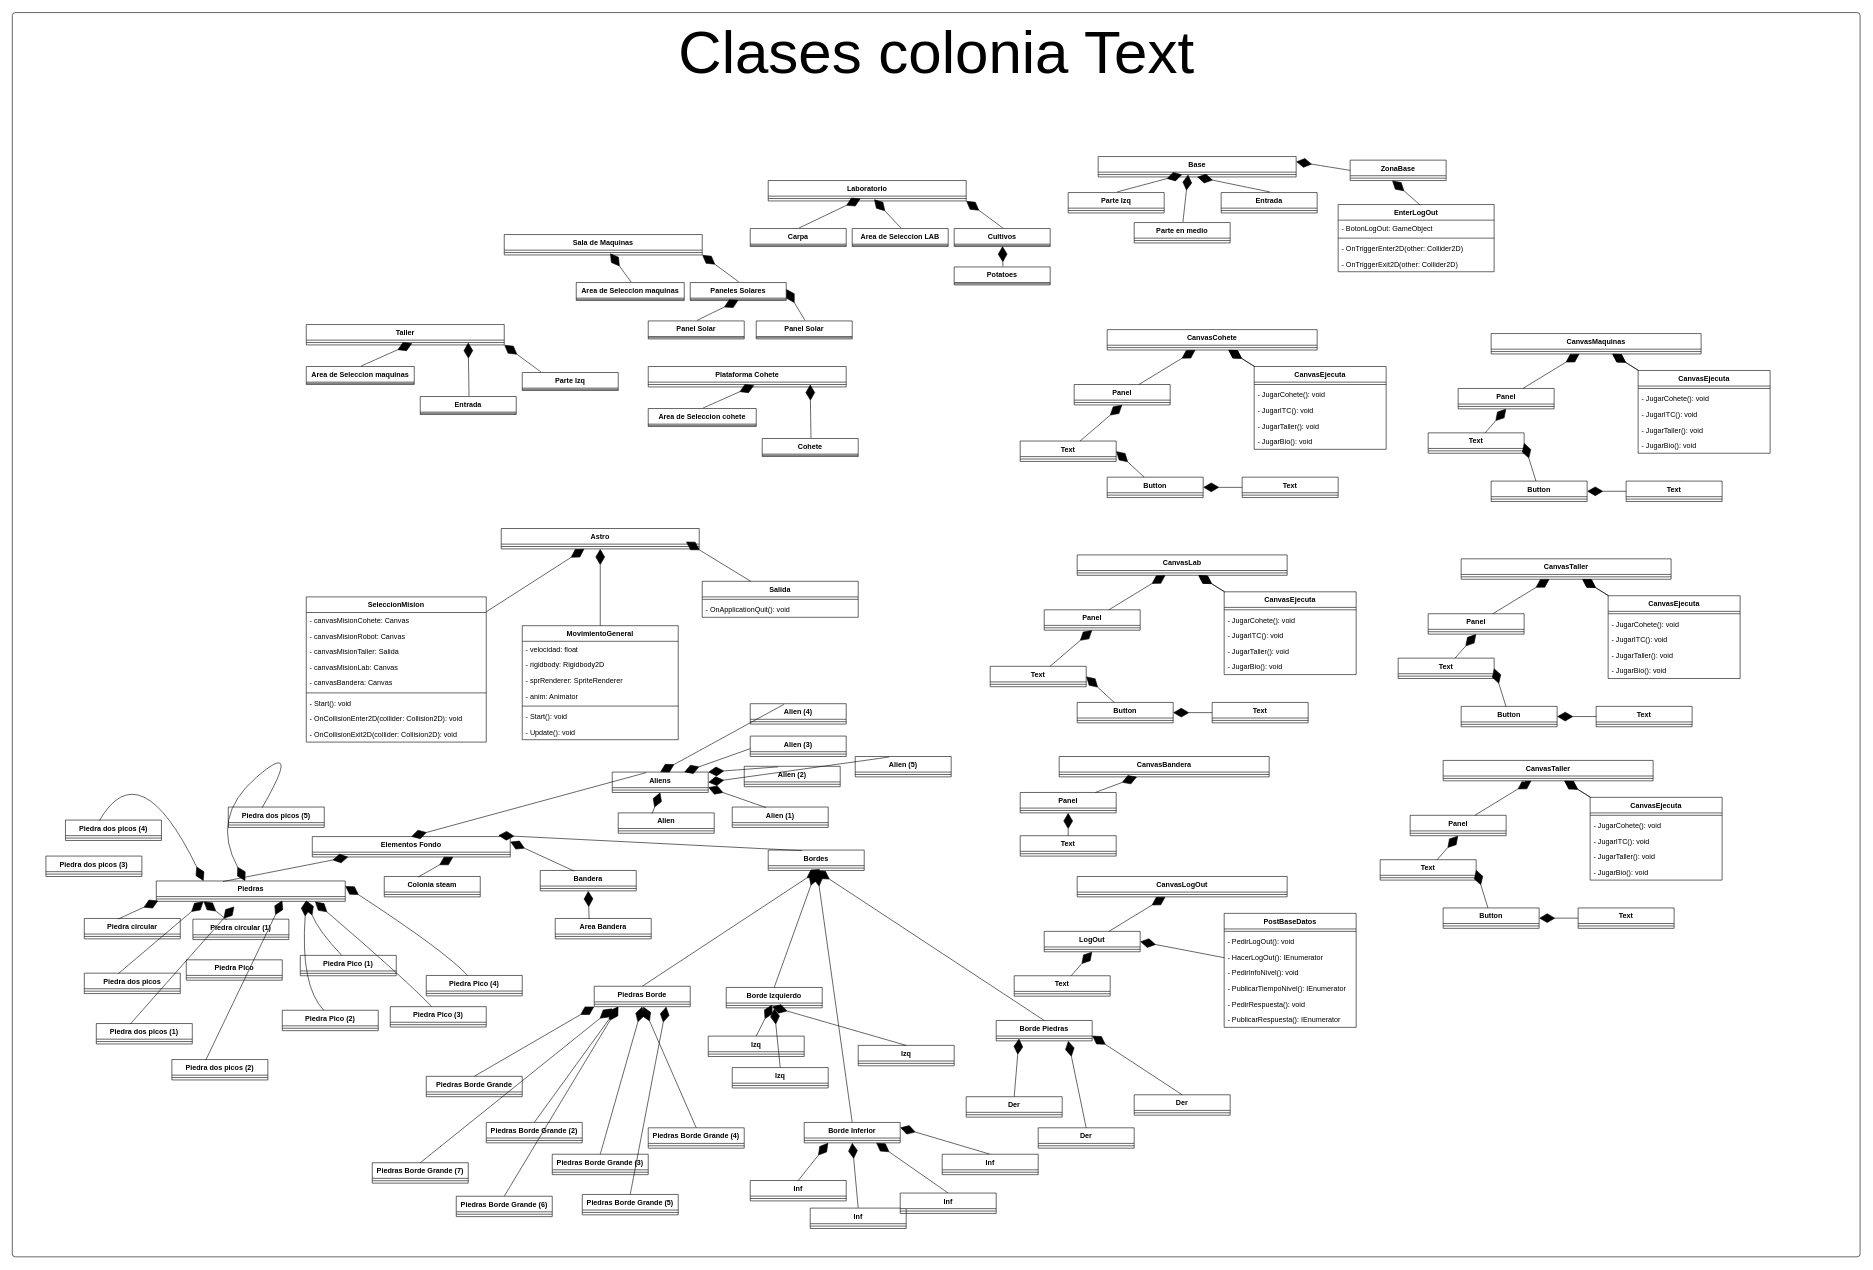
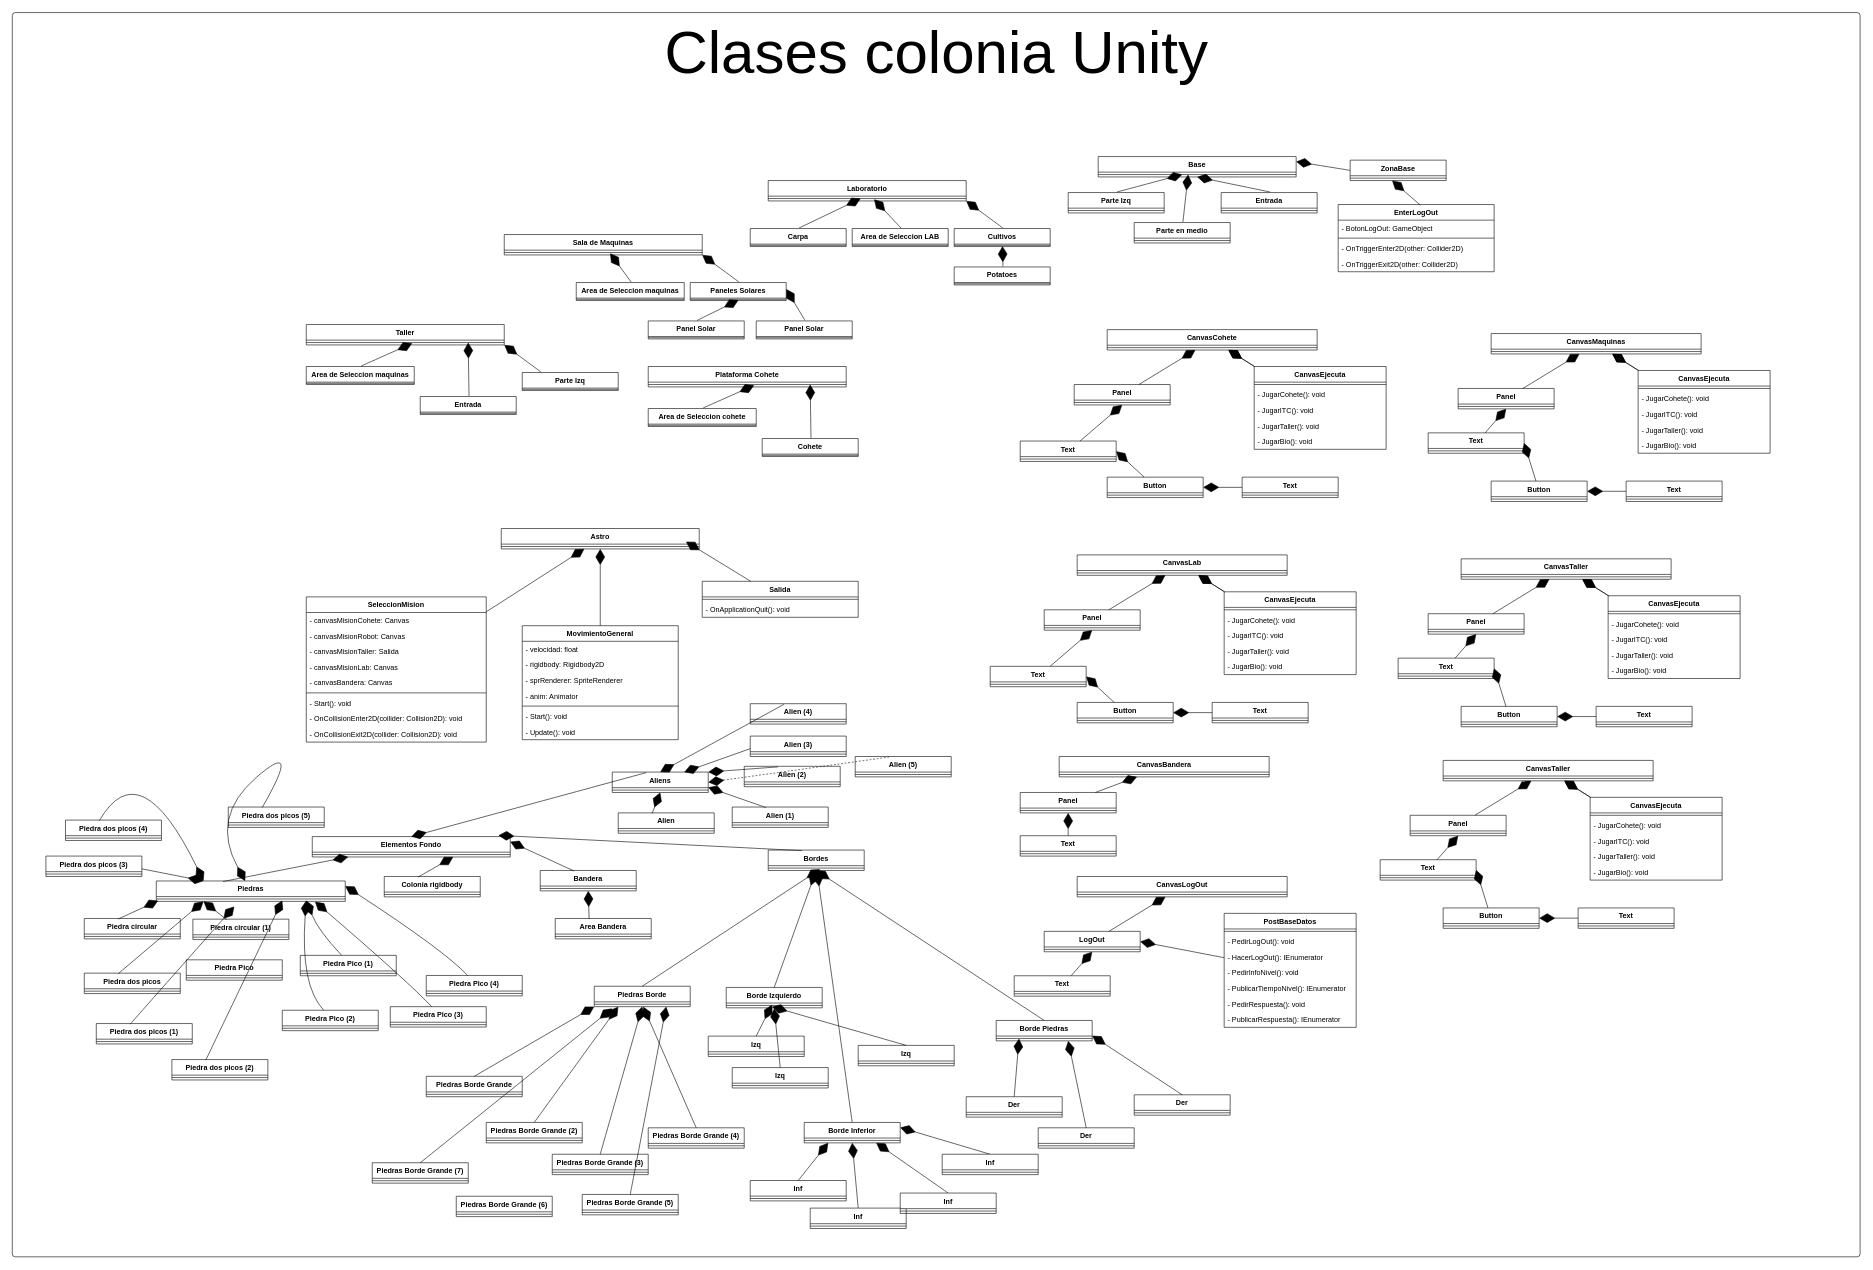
- <mxCell id="2" value="&lt;font style=&quot;font-size: 100px&quot;&gt;Clases colonia Text&lt;/font&gt;" style="html=1;align=center;verticalAlign=top;rounded=1;absoluteArcSize=1;arcSize=10;dashed=0;fontSize=12;fillColor=#ffffff;gradientColor=#ffffff;" parent="1" vertex="1"><mxGeometry x="20" y="20" width="3080" height="2074" as="geometry" /></mxCell>
+ <mxCell id="2" value="&lt;font style=&quot;font-size: 100px&quot;&gt;Clases colonia Unity&lt;/font&gt;" style="html=1;align=center;verticalAlign=top;rounded=1;absoluteArcSize=1;arcSize=10;dashed=0;fontSize=12;fillColor=#ffffff;gradientColor=#ffffff;" parent="1" vertex="1"><mxGeometry x="20" y="20" width="3080" height="2074" as="geometry" /></mxCell>
- <mxCell id="369" value="" style="endArrow=diamondThin;endFill=1;endSize=24;html=1;exitX=0.353;exitY=0.028;exitDx=0;exitDy=0;curved=1;exitPerimeter=0;entryX=1;entryY=0.5;entryDx=0;entryDy=0;" edge="1" source="367" parent="1" target="123"><mxGeometry width="160" relative="1" as="geometry"><mxPoint x="1409.8" y="1235.81" as="sourcePoint" /><mxPoint x="1275" y="1374" as="targetPoint" /></mxGeometry></mxCell>
+ <mxCell id="369" value="" style="endArrow=diamondThin;endFill=1;endSize=24;html=1;exitX=0.353;exitY=0.028;exitDx=0;exitDy=0;curved=1;exitPerimeter=0;entryX=1;entryY=0.5;entryDx=0;entryDy=0;dashed=1;" edge="1" source="367" parent="1" target="123"><mxGeometry width="160" relative="1" as="geometry"><mxPoint x="1409.8" y="1235.81" as="sourcePoint" /><mxPoint x="1275" y="1374" as="targetPoint" /></mxGeometry></mxCell>
+ <mxCell id="277" value="" style="endArrow=diamondThin;endFill=1;endSize=24;html=1;exitX=0.353;exitY=0.028;exitDx=0;exitDy=0;curved=1;exitPerimeter=0;entryX=0.25;entryY=0;entryDx=0;entryDy=0;" edge="1" source="278" parent="1" target="111"><mxGeometry width="160" relative="1" as="geometry"><mxPoint x="451" y="1437.5" as="sourcePoint" /><mxPoint x="260" y="1160.83" as="targetPoint" /></mxGeometry></mxCell>
- <mxCell id="114" value="Colonia steam" style="swimlane;fontStyle=1;align=center;verticalAlign=top;childLayout=stackLayout;horizontal=1;startSize=26;horizontalStack=0;resizeParent=1;resizeParentMax=0;resizeLast=0;collapsible=1;marginBottom=0;" vertex="1" parent="1"><mxGeometry x="640" y="1460" width="160" height="34" as="geometry" /></mxCell>
+ <mxCell id="114" value="Colonia rigidbody" style="swimlane;fontStyle=1;align=center;verticalAlign=top;childLayout=stackLayout;horizontal=1;startSize=26;horizontalStack=0;resizeParent=1;resizeParentMax=0;resizeLast=0;collapsible=1;marginBottom=0;" vertex="1" parent="1"><mxGeometry x="640" y="1460" width="160" height="34" as="geometry" /></mxCell>
- <mxCell id="318" value="" style="endArrow=diamondThin;endFill=1;endSize=24;html=1;exitX=0.5;exitY=0;exitDx=0;exitDy=0;curved=1;entryX=0.25;entryY=1;entryDx=0;entryDy=0;" edge="1" source="316" parent="1" target="289"><mxGeometry width="160" relative="1" as="geometry"><mxPoint x="1224.73" y="1692.092" as="sourcePoint" /><mxPoint x="900" y="1680" as="targetPoint" /></mxGeometry></mxCell>
